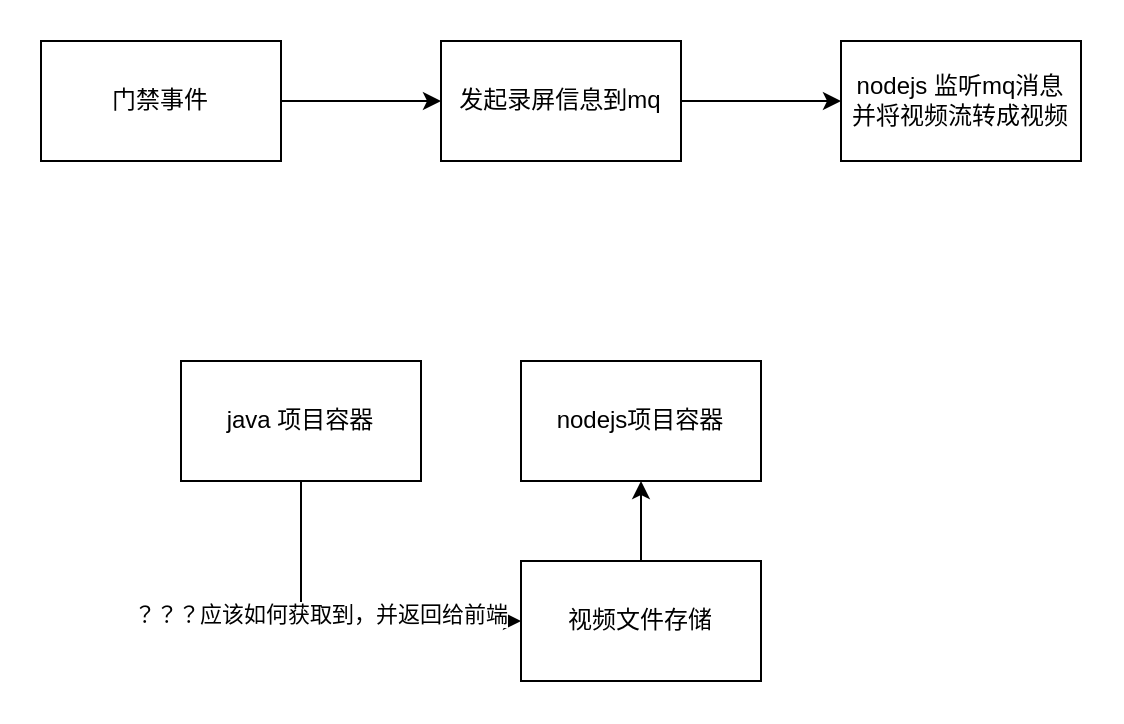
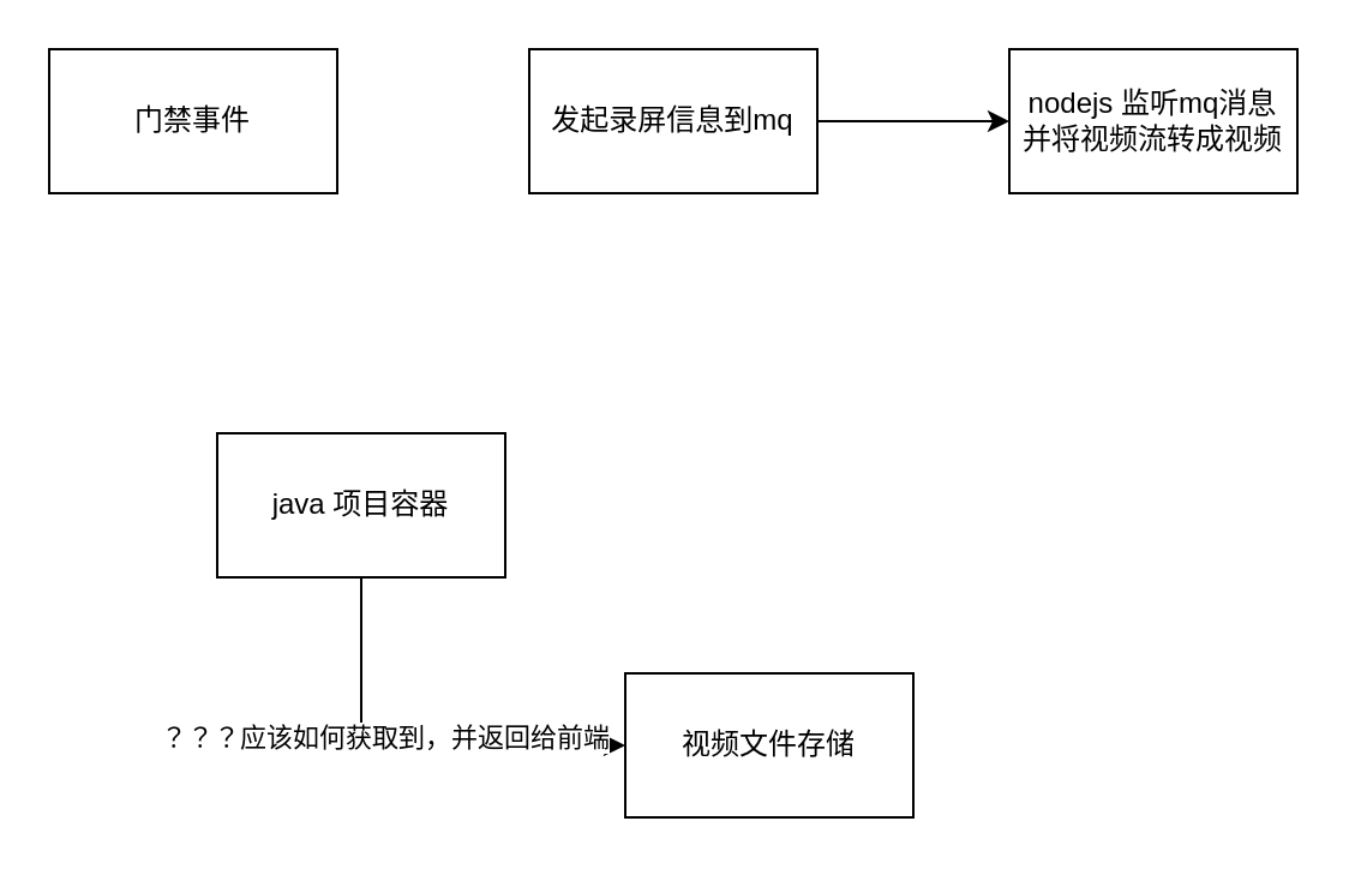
- <mxCell id="2" style="edgeStyle=orthogonalEdgeStyle;rounded=0;orthogonalLoop=1;jettySize=auto;html=1;exitX=1;exitY=0.5;exitDx=0;exitDy=0;entryX=0;entryY=0.5;entryDx=0;entryDy=0;" edge="1" parent="1" source="3" target="5"><mxGeometry relative="1" as="geometry" /></mxCell>
- <mxCell id="10" value="nodejs项目容器" style="rounded=0;whiteSpace=wrap;html=1;" vertex="1" parent="1"><mxGeometry x="260" y="180" width="120" height="60" as="geometry" /></mxCell>
- <mxCell id="11" style="edgeStyle=orthogonalEdgeStyle;rounded=0;orthogonalLoop=1;jettySize=auto;html=1;exitX=0.5;exitY=0;exitDx=0;exitDy=0;entryX=0.5;entryY=1;entryDx=0;entryDy=0;" edge="1" parent="1" source="12" target="10"><mxGeometry relative="1" as="geometry" /></mxCell>
